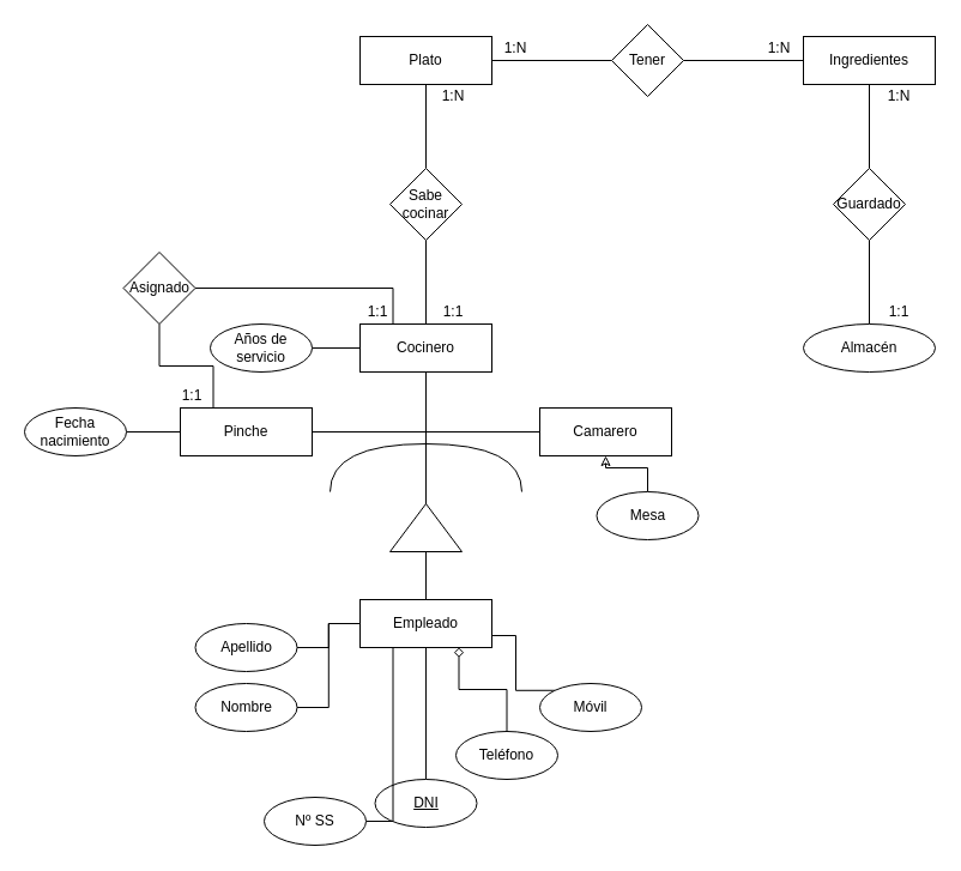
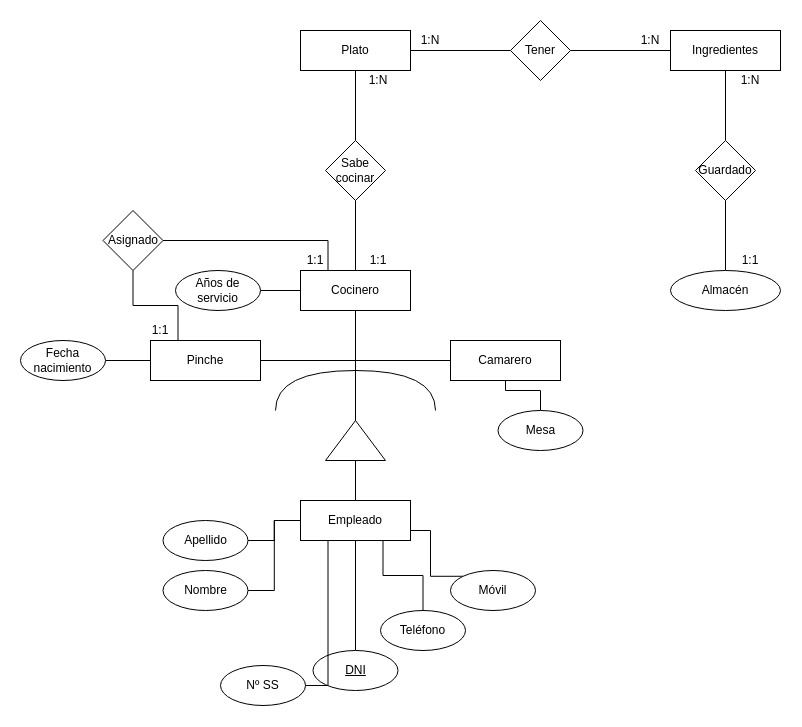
- <mxCell id="39" style="edgeStyle=orthogonalEdgeStyle;rounded=0;orthogonalLoop=1;jettySize=auto;html=1;exitX=0.5;exitY=0;exitDx=0;exitDy=0;entryX=0.5;entryY=1;entryDx=0;entryDy=0;endArrow=classic;endFill=0;" edge="1" parent="1" source="40" target="19"><mxGeometry relative="1" as="geometry" /></mxCell>
+ <mxCell id="39" style="edgeStyle=orthogonalEdgeStyle;rounded=0;orthogonalLoop=1;jettySize=auto;html=1;exitX=0.5;exitY=0;exitDx=0;exitDy=0;entryX=0.5;entryY=1;entryDx=0;entryDy=0;endArrow=none;endFill=0;" edge="1" parent="1" source="40" target="19"><mxGeometry relative="1" as="geometry" /></mxCell>
- <mxCell id="31" style="edgeStyle=orthogonalEdgeStyle;rounded=0;orthogonalLoop=1;jettySize=auto;html=1;exitX=0.5;exitY=0;exitDx=0;exitDy=0;entryX=0.75;entryY=1;entryDx=0;entryDy=0;endArrow=diamond;endFill=0;" edge="1" parent="1" source="32" target="14"><mxGeometry relative="1" as="geometry" /></mxCell>
+ <mxCell id="31" style="edgeStyle=orthogonalEdgeStyle;rounded=0;orthogonalLoop=1;jettySize=auto;html=1;exitX=0.5;exitY=0;exitDx=0;exitDy=0;entryX=0.75;entryY=1;entryDx=0;entryDy=0;endArrow=none;endFill=0;" edge="1" parent="1" source="32" target="14"><mxGeometry relative="1" as="geometry" /></mxCell>
